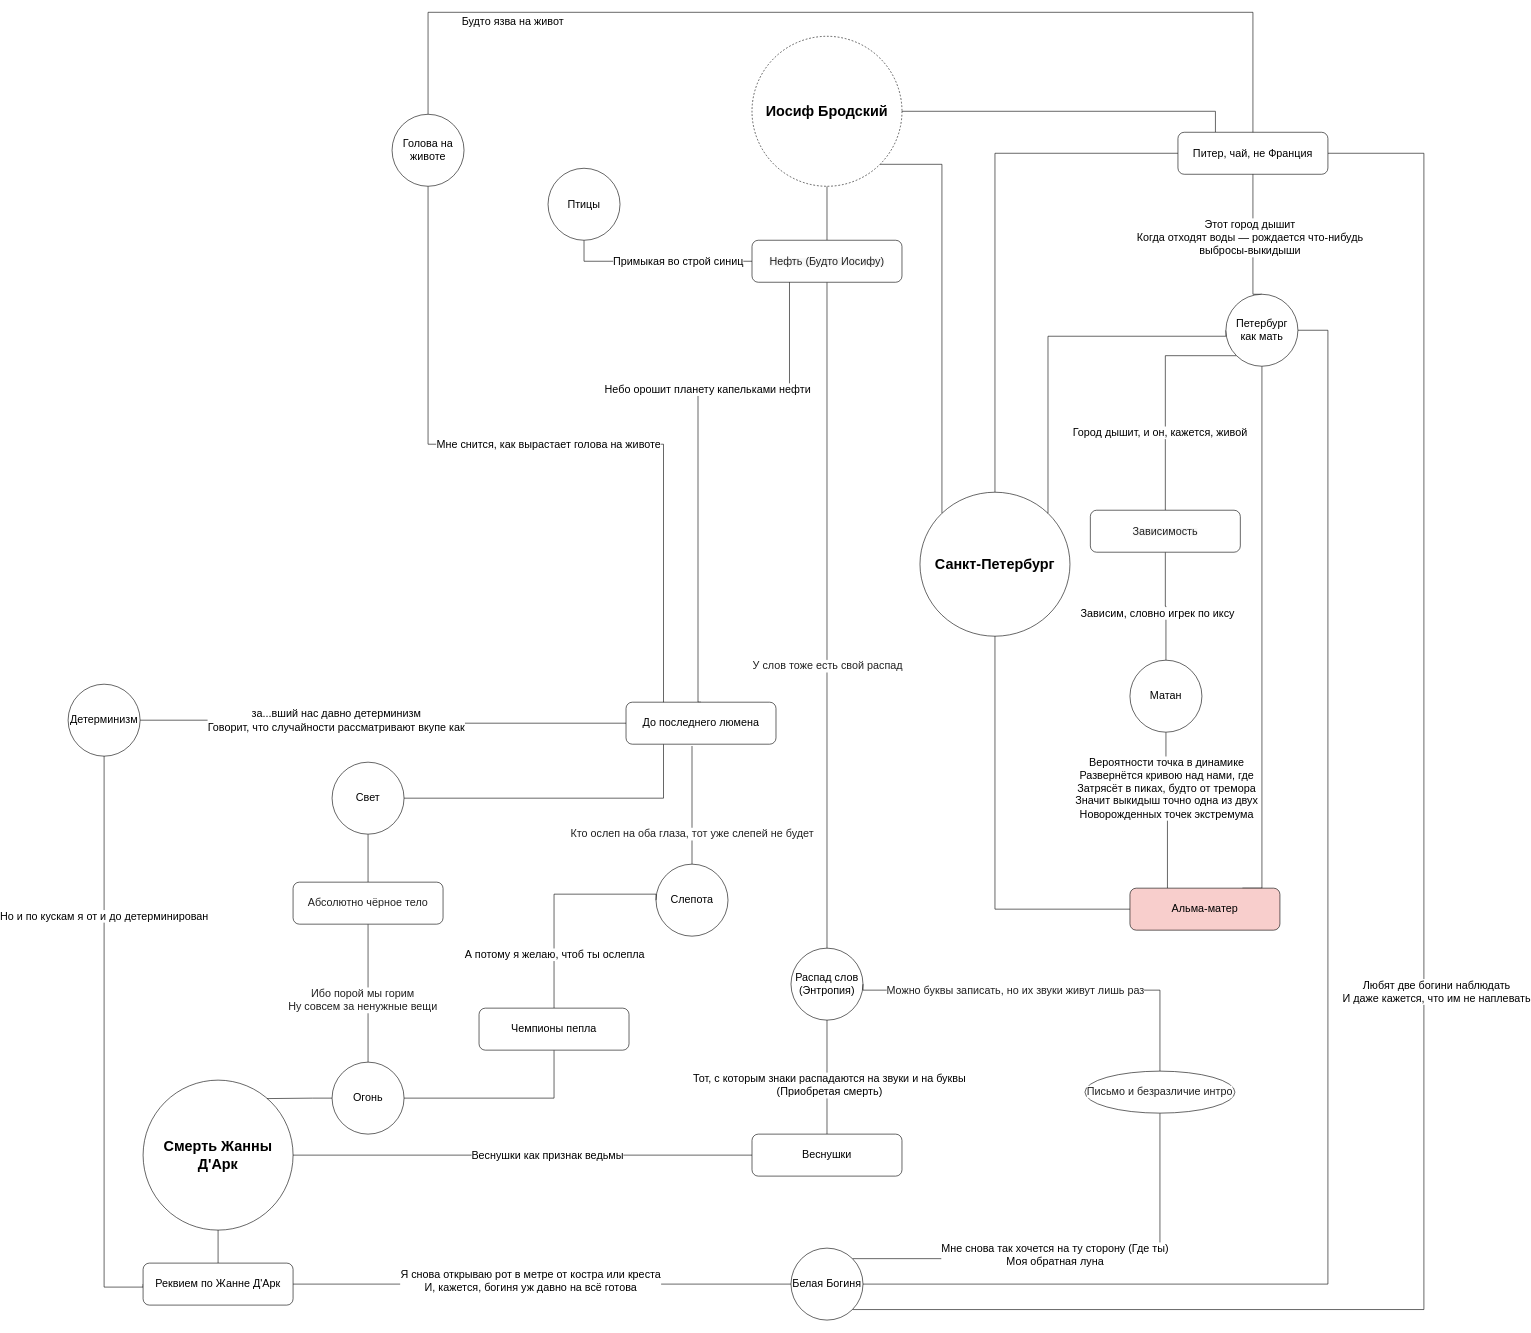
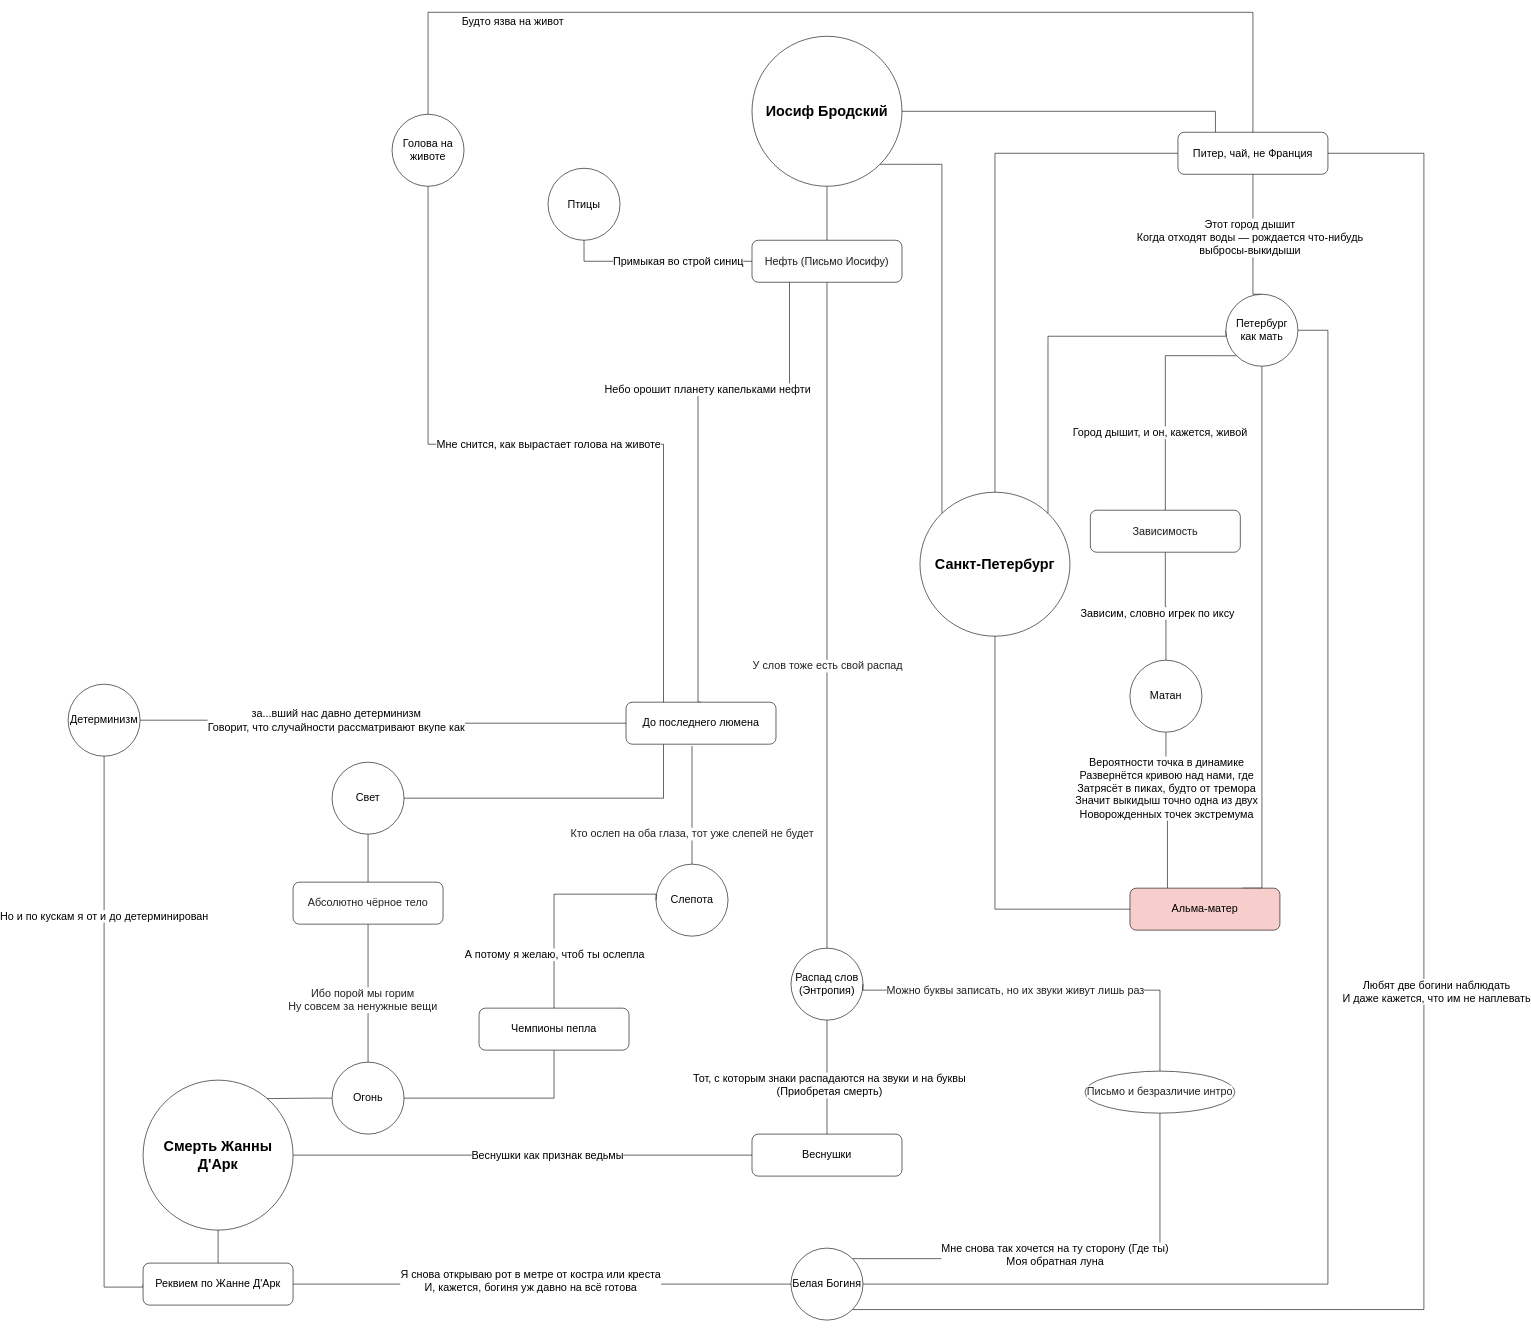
- <mxCell id="6" value="&lt;b&gt;&lt;font style=&quot;font-size: 24px&quot;&gt;Иосиф Бродский&lt;/font&gt;&lt;/b&gt;" style="ellipse;whiteSpace=wrap;html=1;dashed=1;" parent="1" vertex="1"><mxGeometry x="1160" y="60" width="250" height="250" as="geometry" /></mxCell>
+ <mxCell id="6" value="&lt;b&gt;&lt;font style=&quot;font-size: 24px&quot;&gt;Иосиф Бродский&lt;/font&gt;&lt;/b&gt;" style="ellipse;whiteSpace=wrap;html=1;" parent="1" vertex="1"><mxGeometry x="1160" y="60" width="250" height="250" as="geometry" /></mxCell>
- <mxCell id="30" value="&lt;font color=&quot;#222222&quot; face=&quot;programme, arial, sans-serif&quot;&gt;&lt;span style=&quot;background-color: rgb(247 , 247 , 247)&quot;&gt;&lt;font style=&quot;font-size: 18px&quot;&gt;Нефть (Будто Иосифу)&lt;/font&gt;&lt;br&gt;&lt;/span&gt;&lt;/font&gt;" style="rounded=1;whiteSpace=wrap;html=1;" parent="1" vertex="1"><mxGeometry x="1160" y="400" width="250" height="70" as="geometry" /></mxCell>
+ <mxCell id="30" value="&lt;font color=&quot;#222222&quot; face=&quot;programme, arial, sans-serif&quot;&gt;&lt;span style=&quot;background-color: rgb(247 , 247 , 247)&quot;&gt;&lt;font style=&quot;font-size: 18px&quot;&gt;Нефть (Письмо Иосифу)&lt;/font&gt;&lt;br&gt;&lt;/span&gt;&lt;/font&gt;" style="rounded=1;whiteSpace=wrap;html=1;" parent="1" vertex="1"><mxGeometry x="1160" y="400" width="250" height="70" as="geometry" /></mxCell>
